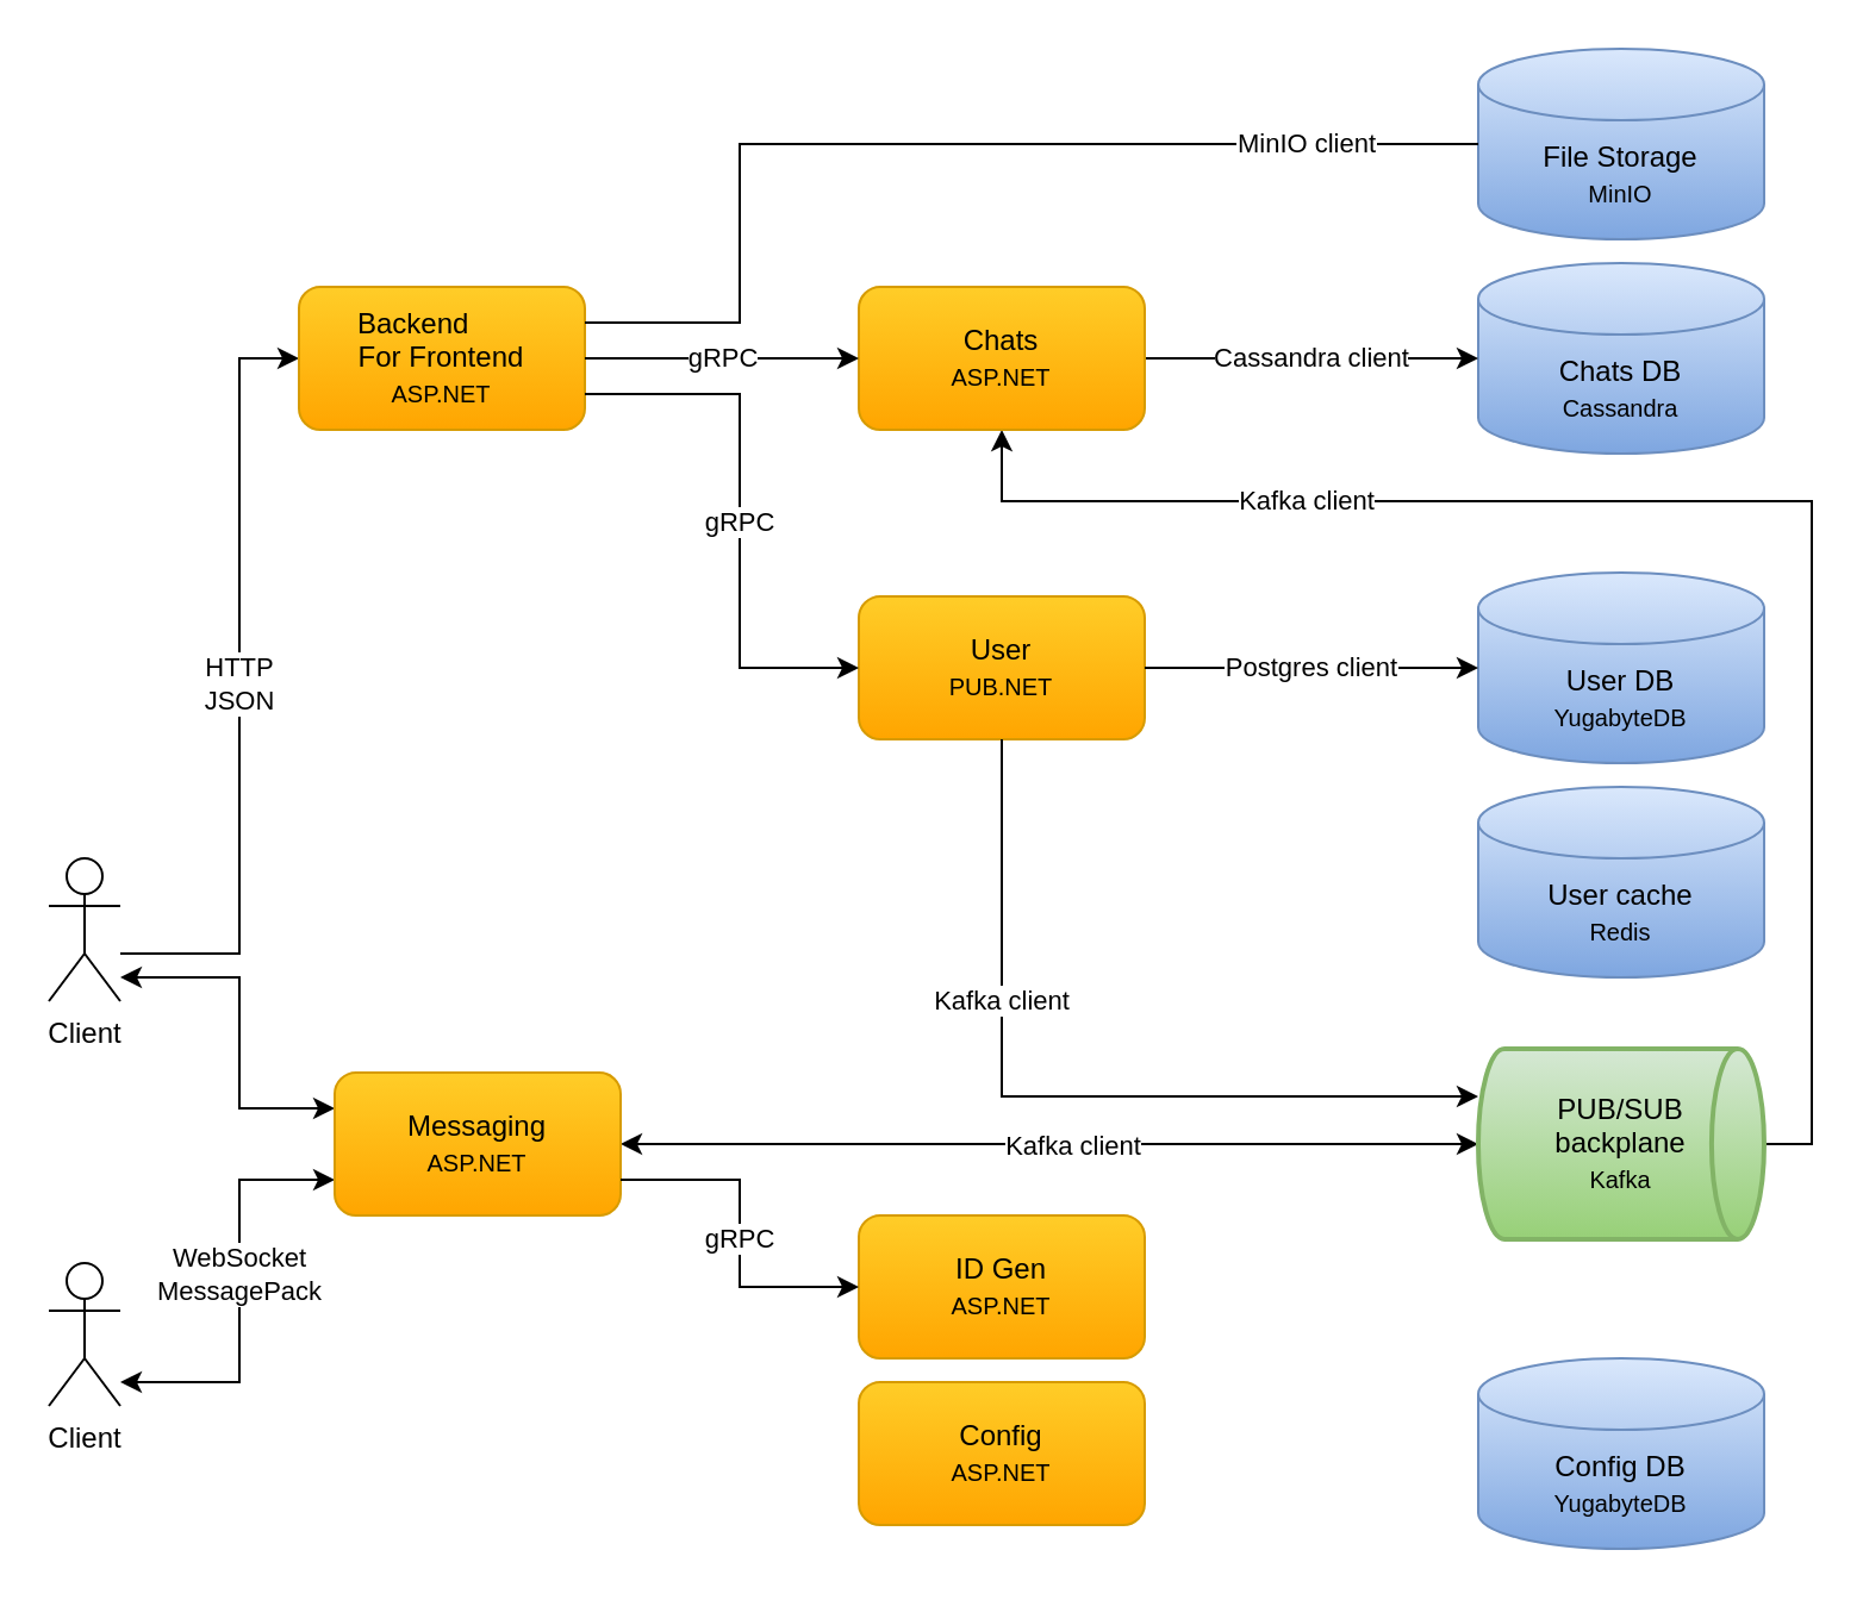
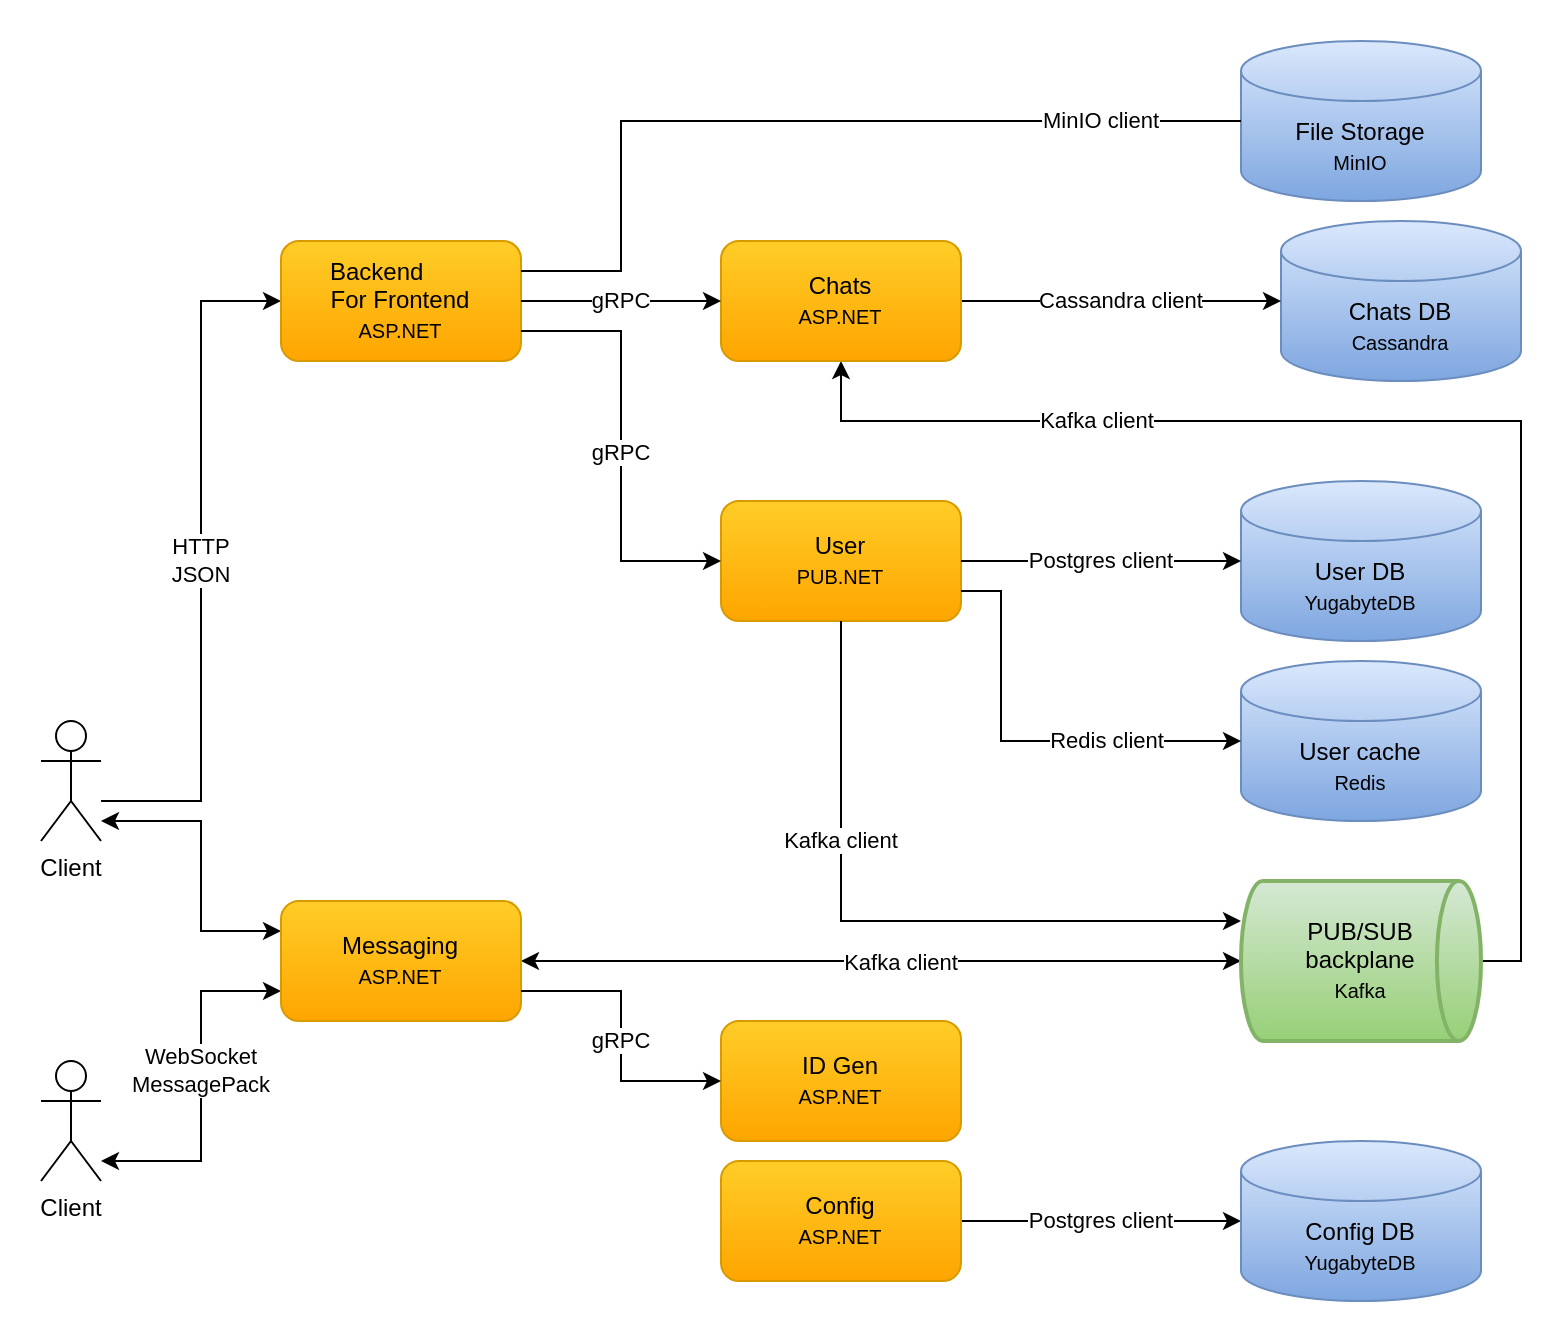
- <mxCell id="19" value="Backend&amp;nbsp; &amp;nbsp; &amp;nbsp; &amp;nbsp;&lt;br style=&quot;border-color: var(--border-color);&quot;&gt;For Frontend&lt;br style=&quot;border-color: var(--border-color);&quot;&gt;&lt;font style=&quot;border-color: var(--border-color); font-size: 10px;&quot;&gt;ASP.NET&lt;/font&gt;" style="rounded=1;whiteSpace=wrap;html=1;gradientColor=#ffa500;fillColor=#ffcd28;strokeColor=#d79b00;" parent="1" vertex="1"><mxGeometry x="125" y="120" width="120" height="60" as="geometry" /></mxCell>
+ <mxCell id="19" value="Backend&amp;nbsp; &amp;nbsp; &amp;nbsp; &amp;nbsp;&lt;br style=&quot;border-color: var(--border-color);&quot;&gt;For Frontend&lt;br style=&quot;border-color: var(--border-color);&quot;&gt;&lt;font style=&quot;border-color: var(--border-color); font-size: 10px;&quot;&gt;ASP.NET&lt;/font&gt;" style="rounded=1;whiteSpace=wrap;html=1;gradientColor=#ffa500;fillColor=#ffcd28;strokeColor=#d79b00;" parent="1" vertex="1"><mxGeometry x="140" y="120" width="120" height="60" as="geometry" /></mxCell>
- <mxCell id="11" value="Chats DB&lt;br style=&quot;border-color: var(--border-color);&quot;&gt;&lt;font style=&quot;border-color: var(--border-color); font-size: 10px;&quot;&gt;Cassandra&lt;/font&gt;" style="shape=cylinder3;whiteSpace=wrap;html=1;boundedLbl=1;backgroundOutline=1;size=15;gradientColor=#7ea6e0;fillColor=#dae8fc;strokeColor=#6c8ebf;" parent="1" vertex="1"><mxGeometry x="620" y="110" width="120" height="80" as="geometry" /></mxCell>
+ <mxCell id="11" value="Chats DB&lt;br style=&quot;border-color: var(--border-color);&quot;&gt;&lt;font style=&quot;border-color: var(--border-color); font-size: 10px;&quot;&gt;Cassandra&lt;/font&gt;" style="shape=cylinder3;whiteSpace=wrap;html=1;boundedLbl=1;backgroundOutline=1;size=15;gradientColor=#7ea6e0;fillColor=#dae8fc;strokeColor=#6c8ebf;" parent="1" vertex="1"><mxGeometry x="640" y="110" width="120" height="80" as="geometry" /></mxCell>
+ <mxCell id="26" value="Redis client" style="rounded=0;orthogonalLoop=1;jettySize=auto;html=1;entryX=0;entryY=0.5;entryDx=0;entryDy=0;entryPerimeter=0;exitX=1;exitY=0.75;exitDx=0;exitDy=0;edgeStyle=orthogonalEdgeStyle;" parent="1" source="21" target="25" edge="1"><mxGeometry x="0.378" relative="1" as="geometry"><mxPoint x="470" y="200" as="sourcePoint" /><mxPoint x="570" y="220" as="targetPoint" /><mxPoint as="offset" /><Array as="points"><mxPoint x="500" y="295" /><mxPoint x="500" y="370" /></Array></mxGeometry></mxCell>
+ <mxCell id="13" value="Postgres client" style="edgeStyle=orthogonalEdgeStyle;rounded=0;orthogonalLoop=1;jettySize=auto;html=1;entryX=0;entryY=0.5;entryDx=0;entryDy=0;entryPerimeter=0;exitX=1;exitY=0.5;exitDx=0;exitDy=0;" parent="1" source="14" target="15" edge="1"><mxGeometry relative="1" as="geometry" /></mxCell>
